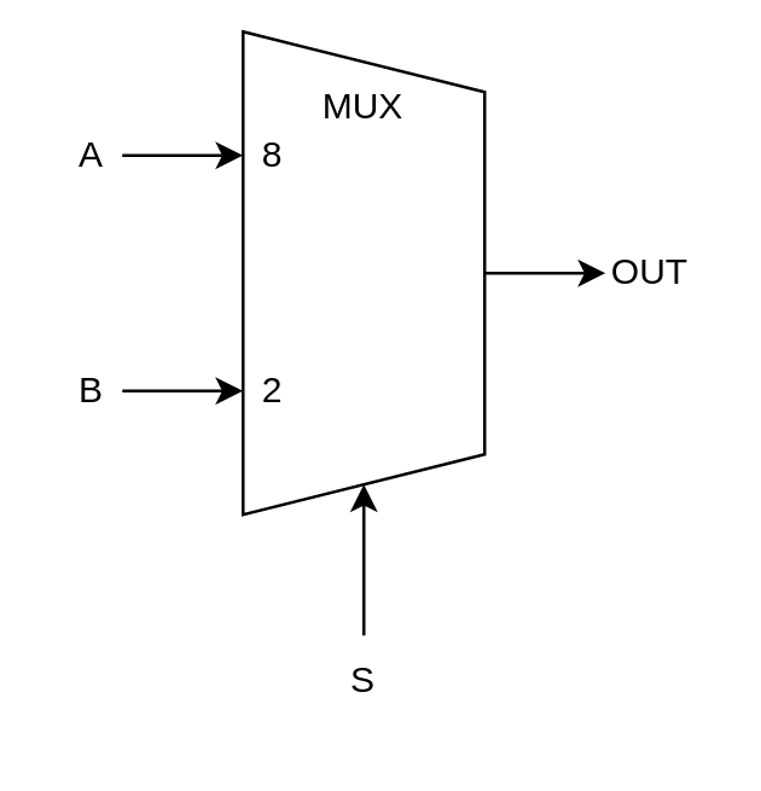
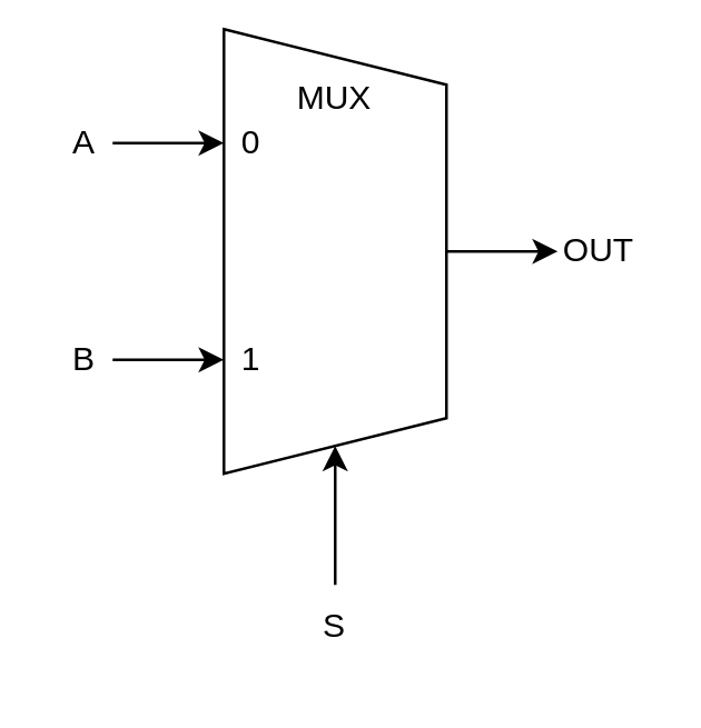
- <mxCell id="6" value="8" style="text;html=1;strokeColor=none;fillColor=none;align=center;verticalAlign=middle;whiteSpace=wrap;rounded=0;" vertex="1" parent="1"><mxGeometry x="80" y="36" width="20" height="30" as="geometry" /></mxCell>
+ <mxCell id="6" value="0" style="text;html=1;strokeColor=none;fillColor=none;align=center;verticalAlign=middle;whiteSpace=wrap;rounded=0;" vertex="1" parent="1"><mxGeometry x="80" y="36" width="20" height="30" as="geometry" /></mxCell>
- <mxCell id="7" value="2" style="text;html=1;strokeColor=none;fillColor=none;align=center;verticalAlign=middle;whiteSpace=wrap;rounded=0;" vertex="1" parent="1"><mxGeometry x="80" y="114" width="20" height="30" as="geometry" /></mxCell>
+ <mxCell id="7" value="1" style="text;html=1;strokeColor=none;fillColor=none;align=center;verticalAlign=middle;whiteSpace=wrap;rounded=0;" vertex="1" parent="1"><mxGeometry x="80" y="114" width="20" height="30" as="geometry" /></mxCell>
